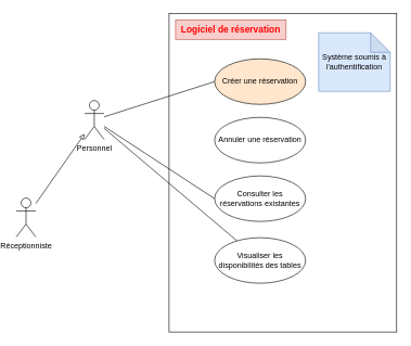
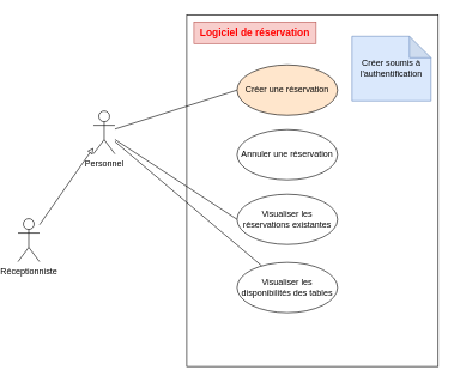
- <mxCell id="14" value="Système soumis à l'authentification" style="shape=note;whiteSpace=wrap;html=1;backgroundOutline=1;darkOpacity=0.05;fillColor=#dae8fc;strokeColor=#6c8ebf;" parent="1" vertex="1"><mxGeometry x="485" y="50" width="110" height="90" as="geometry" /></mxCell>
+ <mxCell id="14" value="Créer soumis à l'authentification" style="shape=note;whiteSpace=wrap;html=1;backgroundOutline=1;darkOpacity=0.05;fillColor=#dae8fc;strokeColor=#6c8ebf;" parent="1" vertex="1"><mxGeometry x="485" y="50" width="110" height="90" as="geometry" /></mxCell>
- <mxCell id="12" value="Consulter les réservations existantes" style="ellipse;whiteSpace=wrap;html=1;" parent="1" vertex="1"><mxGeometry x="325" y="270" width="140" height="70" as="geometry" /></mxCell>
+ <mxCell id="12" value="Visualiser les réservations existantes" style="ellipse;whiteSpace=wrap;html=1;" parent="1" vertex="1"><mxGeometry x="325" y="270" width="140" height="70" as="geometry" /></mxCell>
